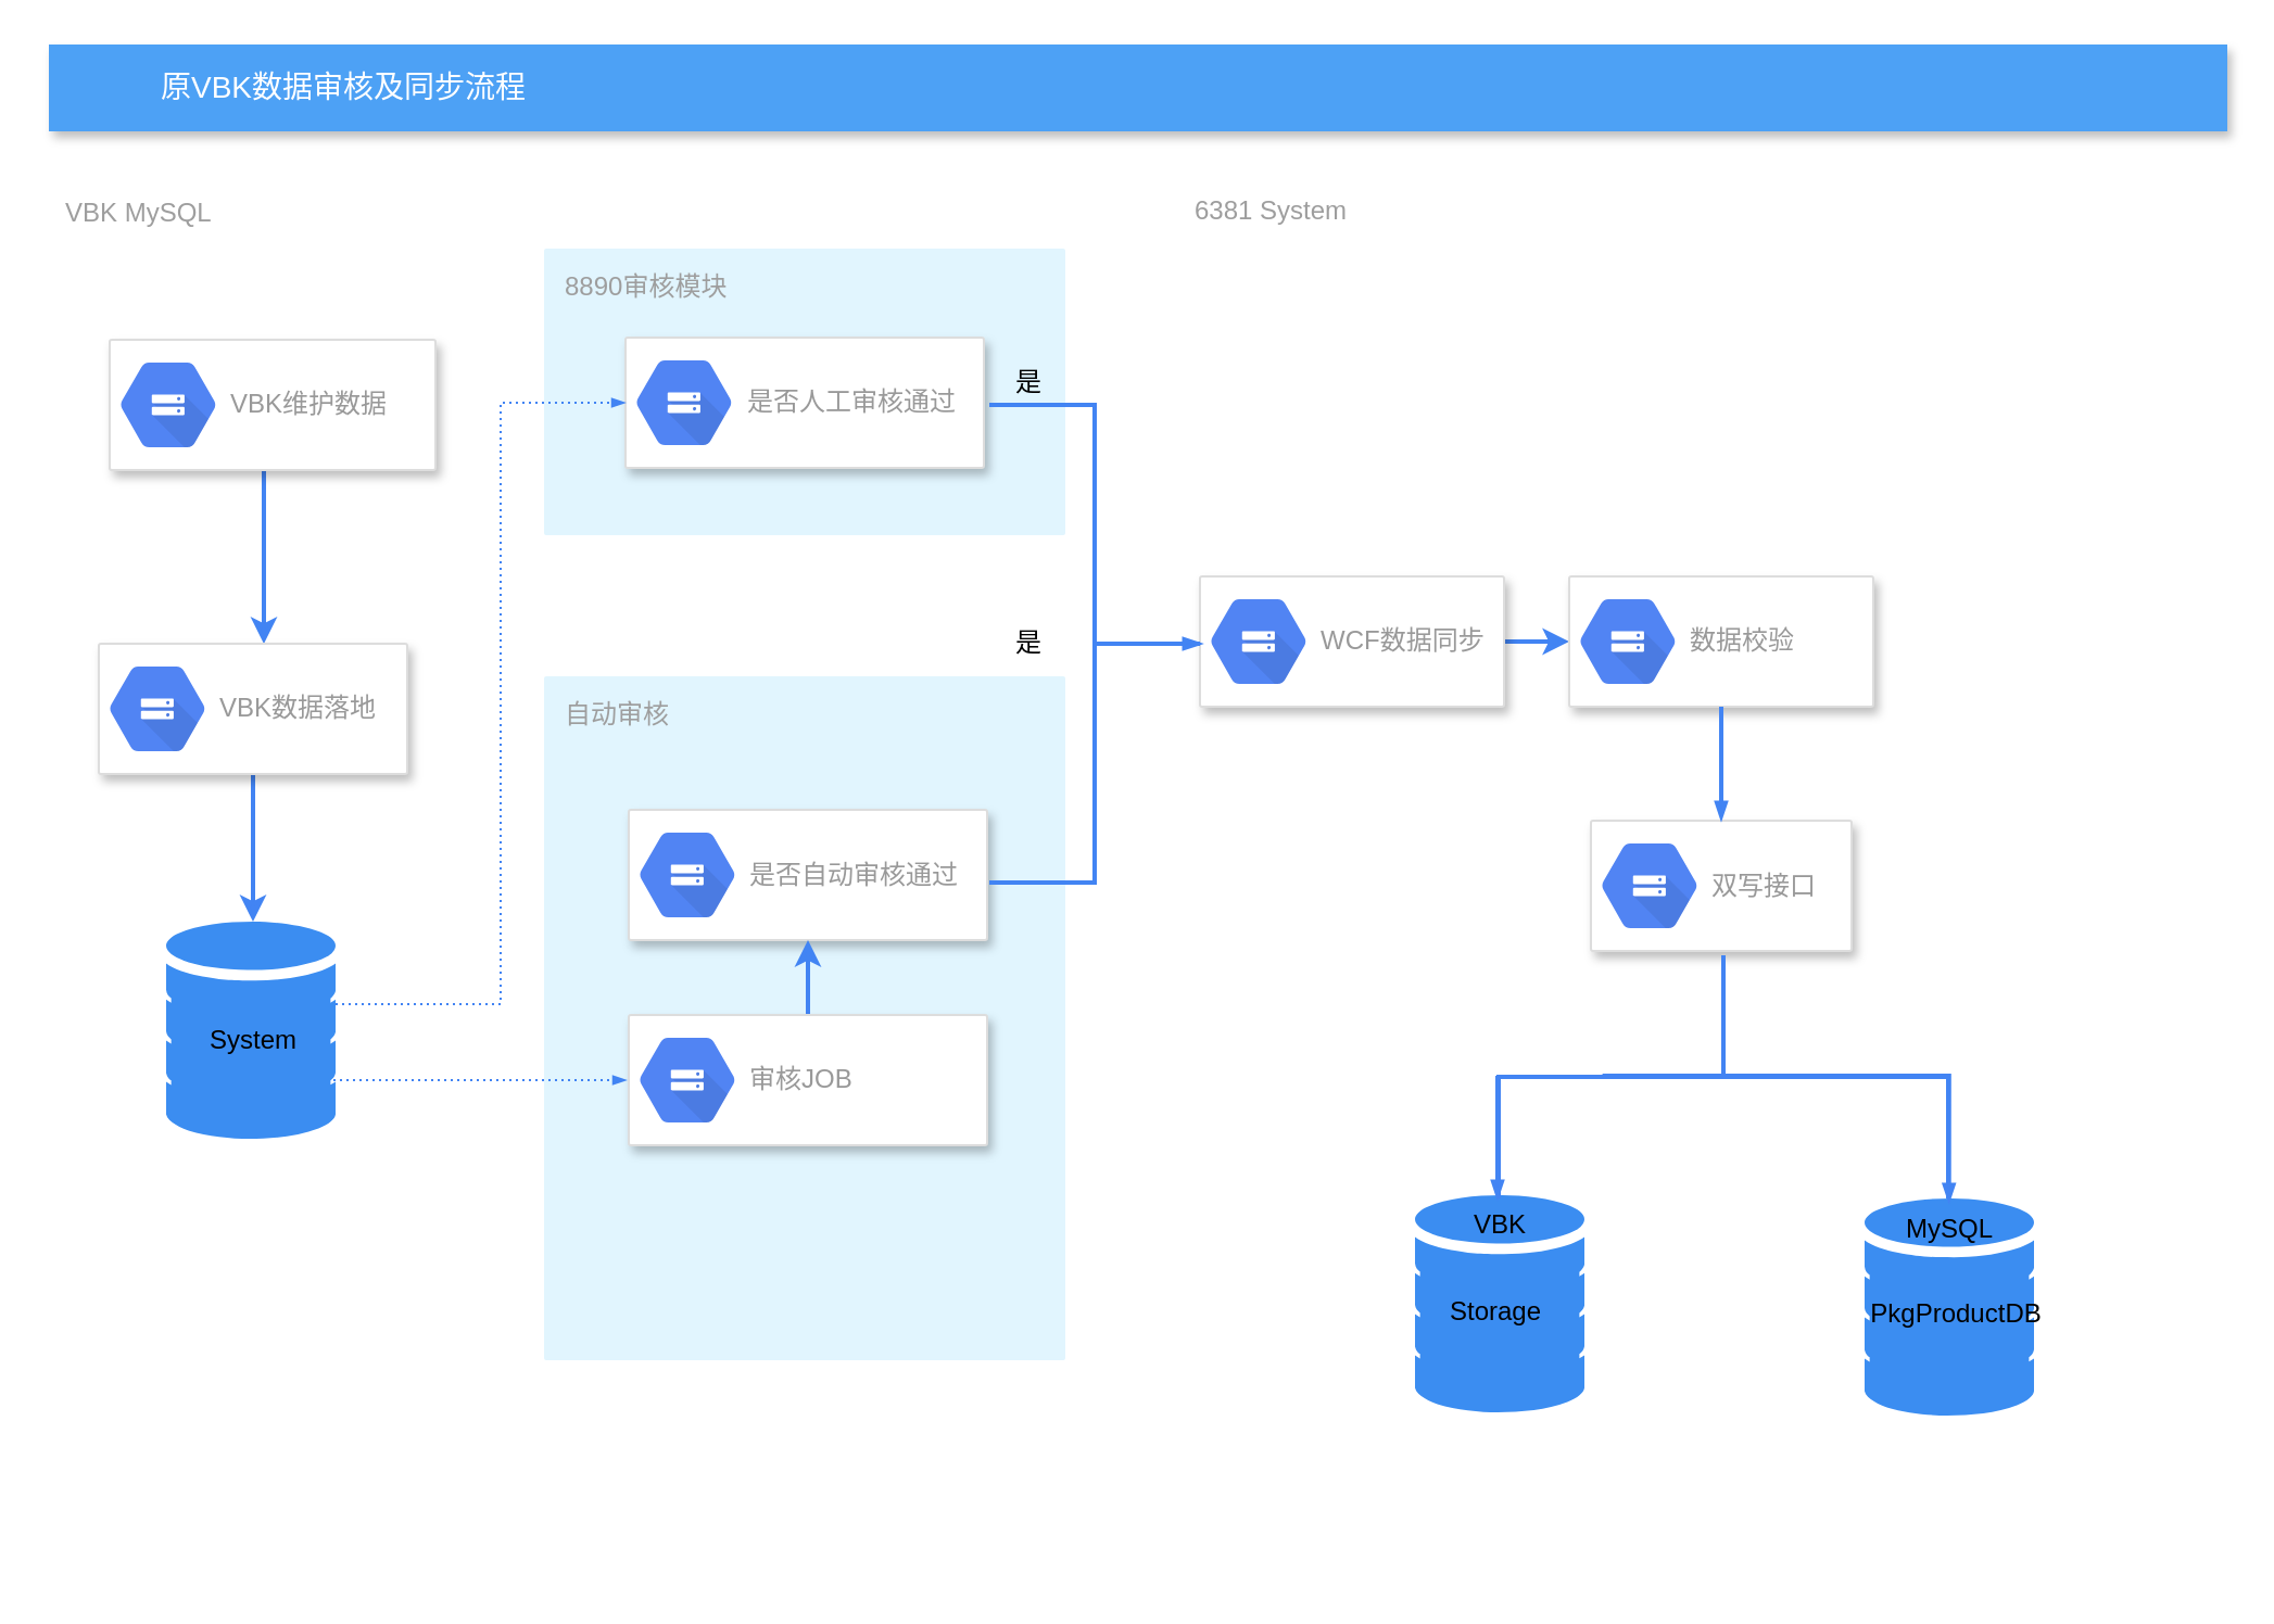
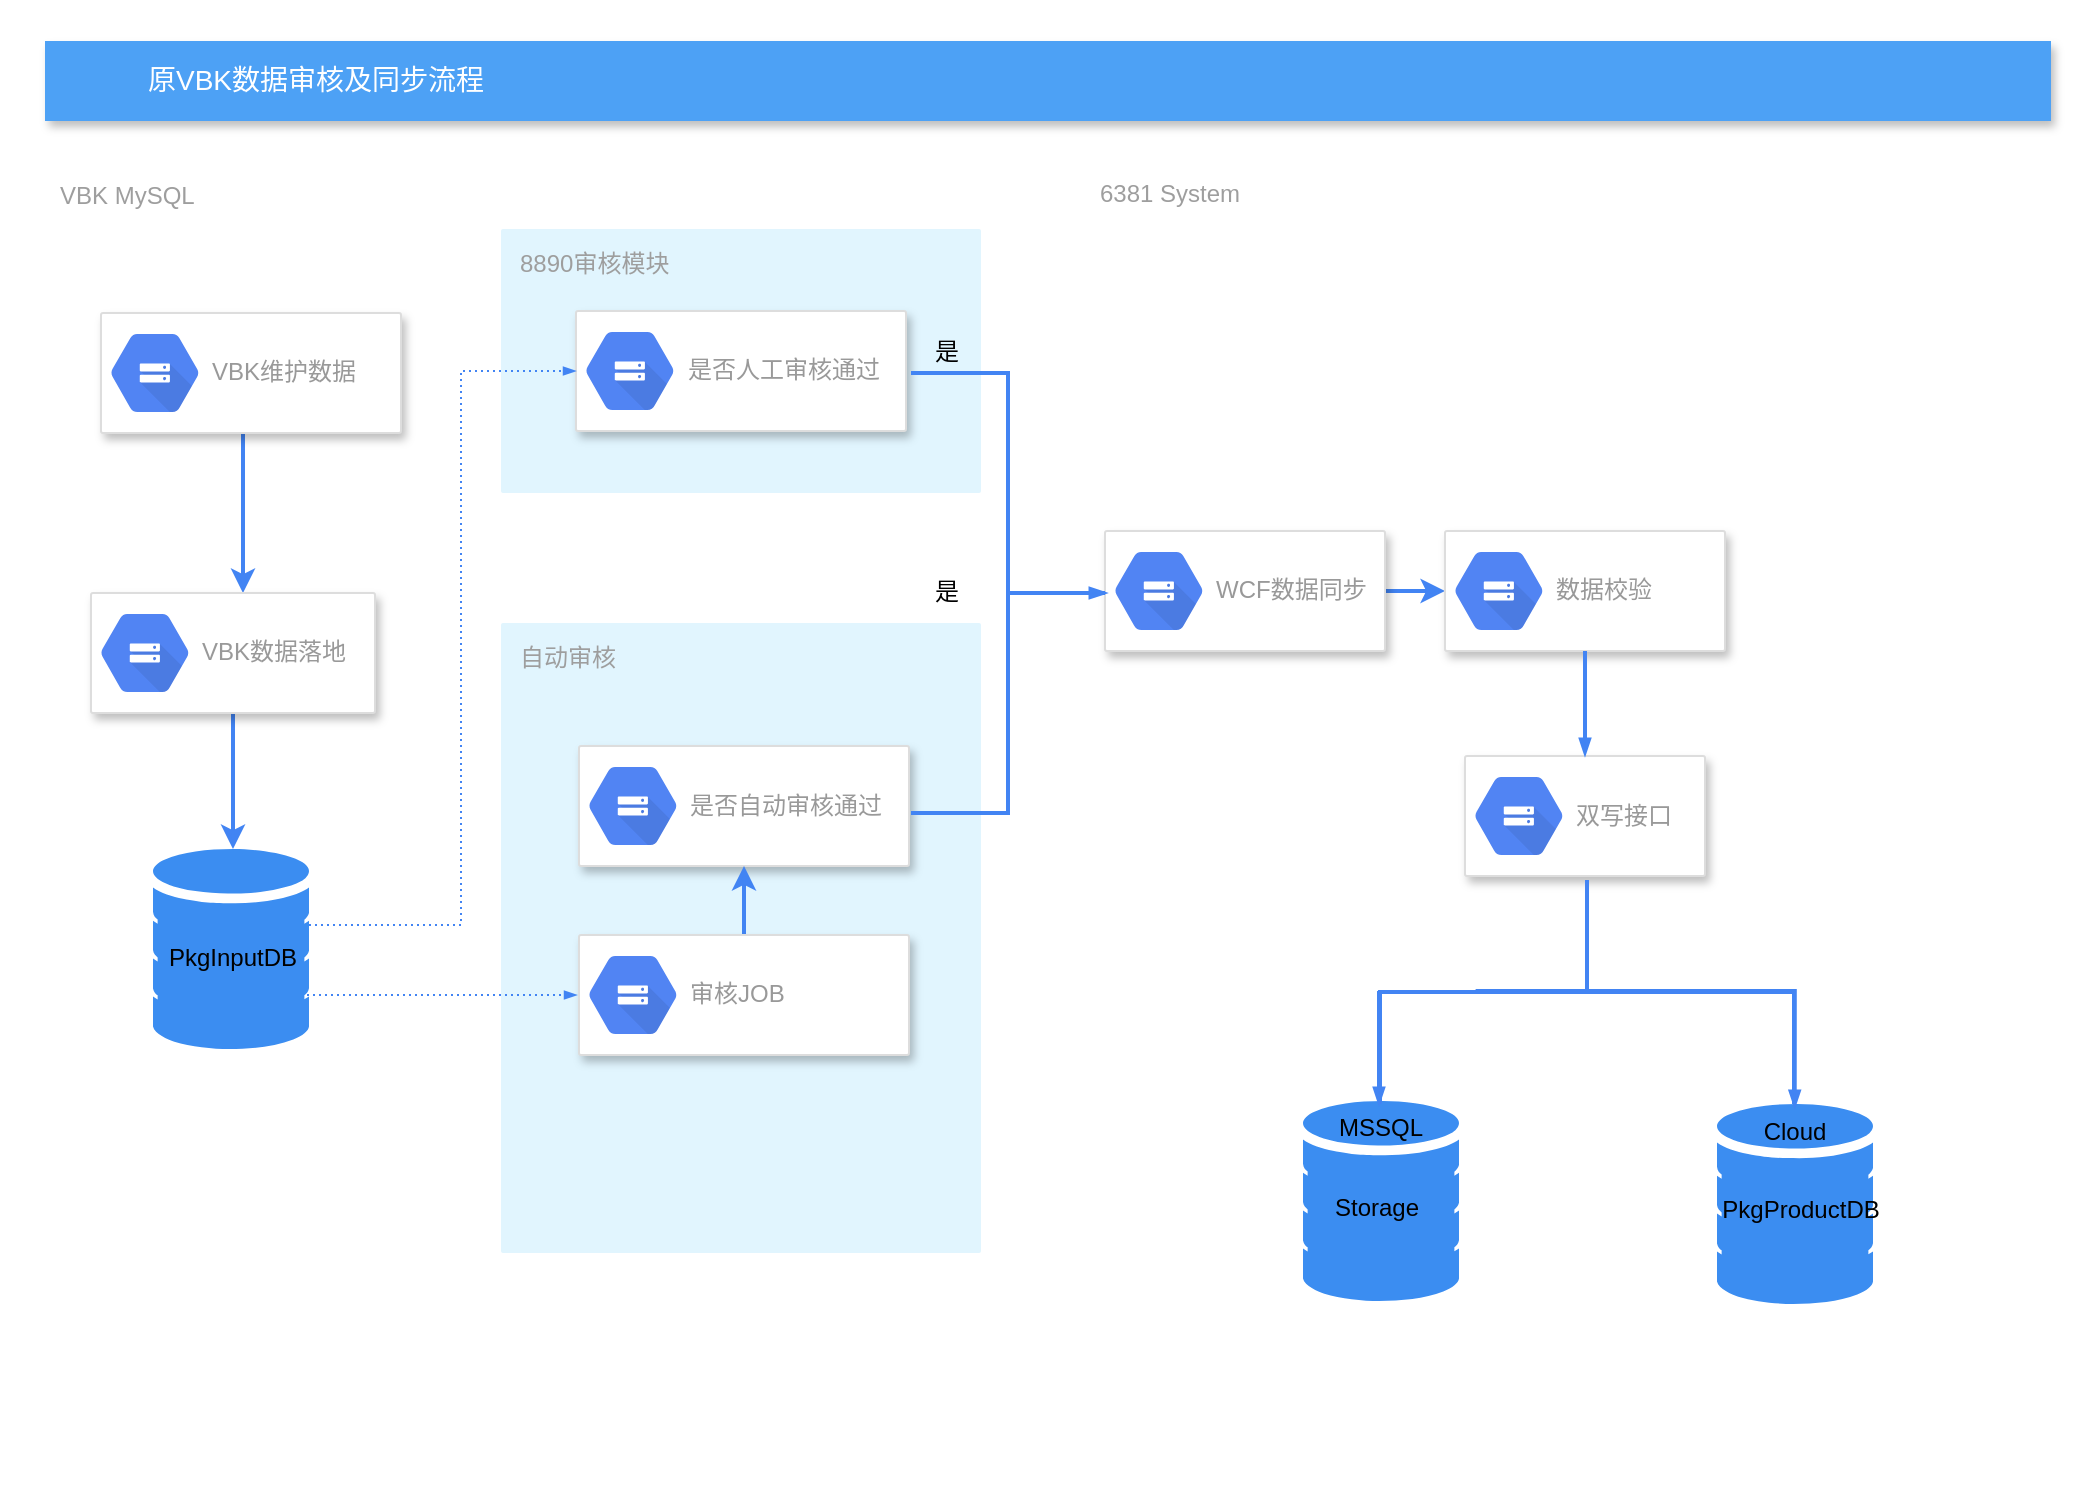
- <mxCell id="31" value="System" style="text;html=1;resizable=0;autosize=1;align=center;verticalAlign=middle;points=[];fillColor=none;strokeColor=none;rounded=0;shadow=0;" vertex="1" parent="1"><mxGeometry x="76" y="469" width="80" height="20" as="geometry" /></mxCell>
+ <mxCell id="31" value="PkgInputDB" style="text;html=1;resizable=0;autosize=1;align=center;verticalAlign=middle;points=[];fillColor=none;strokeColor=none;rounded=0;shadow=0;" vertex="1" parent="1"><mxGeometry x="76" y="469" width="80" height="20" as="geometry" /></mxCell>
- <mxCell id="29" value="VBK" style="html=1;aspect=fixed;strokeColor=none;shadow=0;align=center;verticalAlign=top;fillColor=#3B8DF1;shape=mxgraph.gcp2.database_2" vertex="1" parent="1"><mxGeometry x="651" y="550" width="78" height="100" as="geometry" /></mxCell>
+ <mxCell id="29" value="MSSQL" style="html=1;aspect=fixed;strokeColor=none;shadow=0;align=center;verticalAlign=top;fillColor=#3B8DF1;shape=mxgraph.gcp2.database_2" vertex="1" parent="1"><mxGeometry x="651" y="550" width="78" height="100" as="geometry" /></mxCell>
- <mxCell id="30" value="MySQL" style="html=1;aspect=fixed;strokeColor=none;shadow=0;align=center;verticalAlign=top;fillColor=#3B8DF1;shape=mxgraph.gcp2.database_2" vertex="1" parent="1"><mxGeometry x="858" y="551.5" width="78" height="100" as="geometry" /></mxCell>
+ <mxCell id="30" value="Cloud" style="html=1;aspect=fixed;strokeColor=none;shadow=0;align=center;verticalAlign=top;fillColor=#3B8DF1;shape=mxgraph.gcp2.database_2" vertex="1" parent="1"><mxGeometry x="858" y="551.5" width="78" height="100" as="geometry" /></mxCell>
